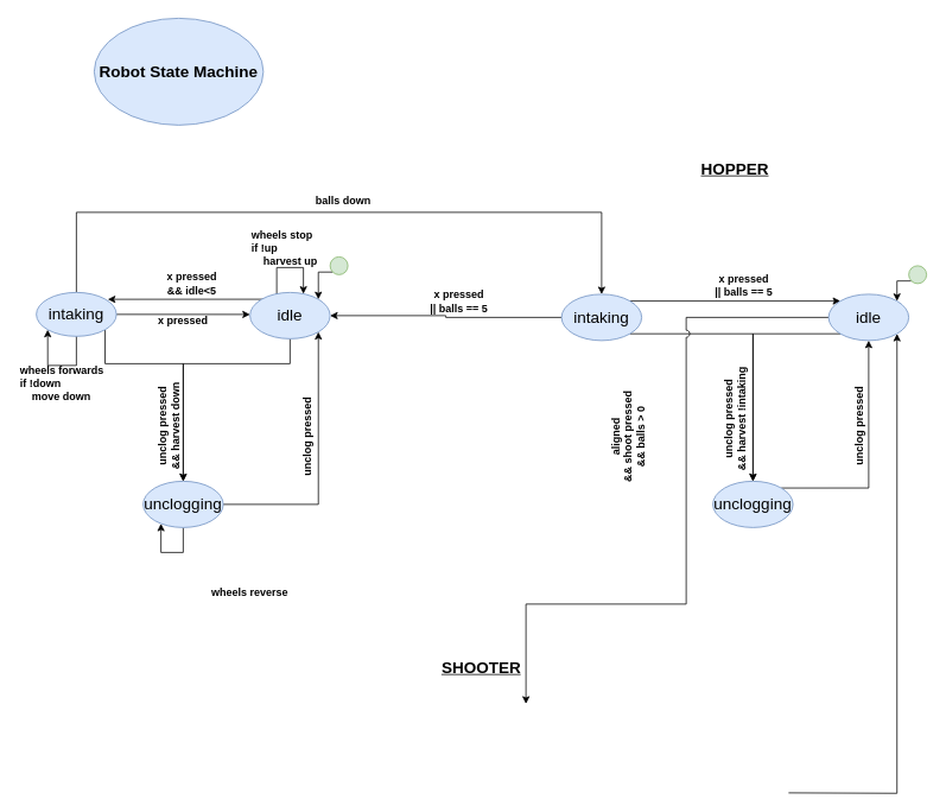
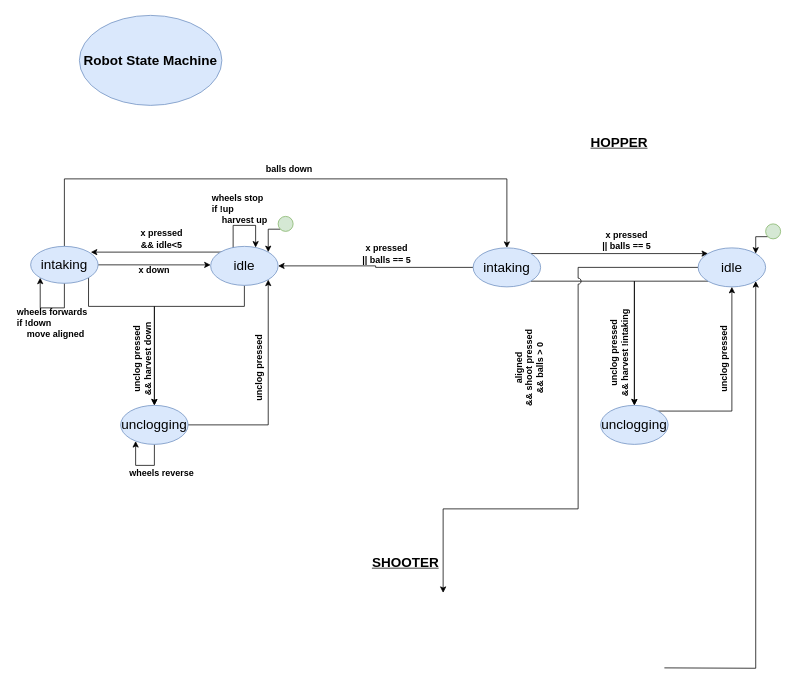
- <mxCell id="32" value="&lt;b&gt;x pressed&lt;/b&gt;" style="text;html=1;strokeColor=none;fillColor=none;align=center;verticalAlign=middle;whiteSpace=wrap;rounded=0;" parent="1" vertex="1"><mxGeometry x="140" y="350" width="130" height="20" as="geometry" /></mxCell>
+ <mxCell id="32" value="&lt;b&gt;x down&lt;/b&gt;" style="text;html=1;strokeColor=none;fillColor=none;align=center;verticalAlign=middle;whiteSpace=wrap;rounded=0;" parent="1" vertex="1"><mxGeometry x="140" y="350" width="130" height="20" as="geometry" /></mxCell>
- <mxCell id="40" value="&lt;b&gt;wheels forwards&lt;br&gt;if !down&lt;br&gt;&amp;nbsp; &amp;nbsp; move down&lt;/b&gt;" style="text;html=1;strokeColor=none;fillColor=none;align=left;verticalAlign=middle;whiteSpace=wrap;rounded=0;" parent="1" vertex="1"><mxGeometry x="20" y="410" width="130" height="40" as="geometry" /></mxCell>
+ <mxCell id="40" value="&lt;b&gt;wheels forwards&lt;br&gt;if !down&lt;br&gt;&amp;nbsp; &amp;nbsp; move aligned&lt;/b&gt;" style="text;html=1;strokeColor=none;fillColor=none;align=left;verticalAlign=middle;whiteSpace=wrap;rounded=0;" parent="1" vertex="1"><mxGeometry x="20" y="410" width="130" height="40" as="geometry" /></mxCell>
- <mxCell id="42" value="&lt;b&gt;wheels reverse&lt;/b&gt;" style="text;html=1;strokeColor=none;fillColor=none;align=left;verticalAlign=middle;whiteSpace=wrap;rounded=0;" parent="1" vertex="1"><mxGeometry x="235" y="645" width="130" height="40" as="geometry" /></mxCell>
+ <mxCell id="42" value="&lt;b&gt;wheels reverse&lt;/b&gt;" style="text;html=1;strokeColor=none;fillColor=none;align=left;verticalAlign=middle;whiteSpace=wrap;rounded=0;" parent="1" vertex="1"><mxGeometry x="170" y="610" width="130" height="40" as="geometry" /></mxCell>
